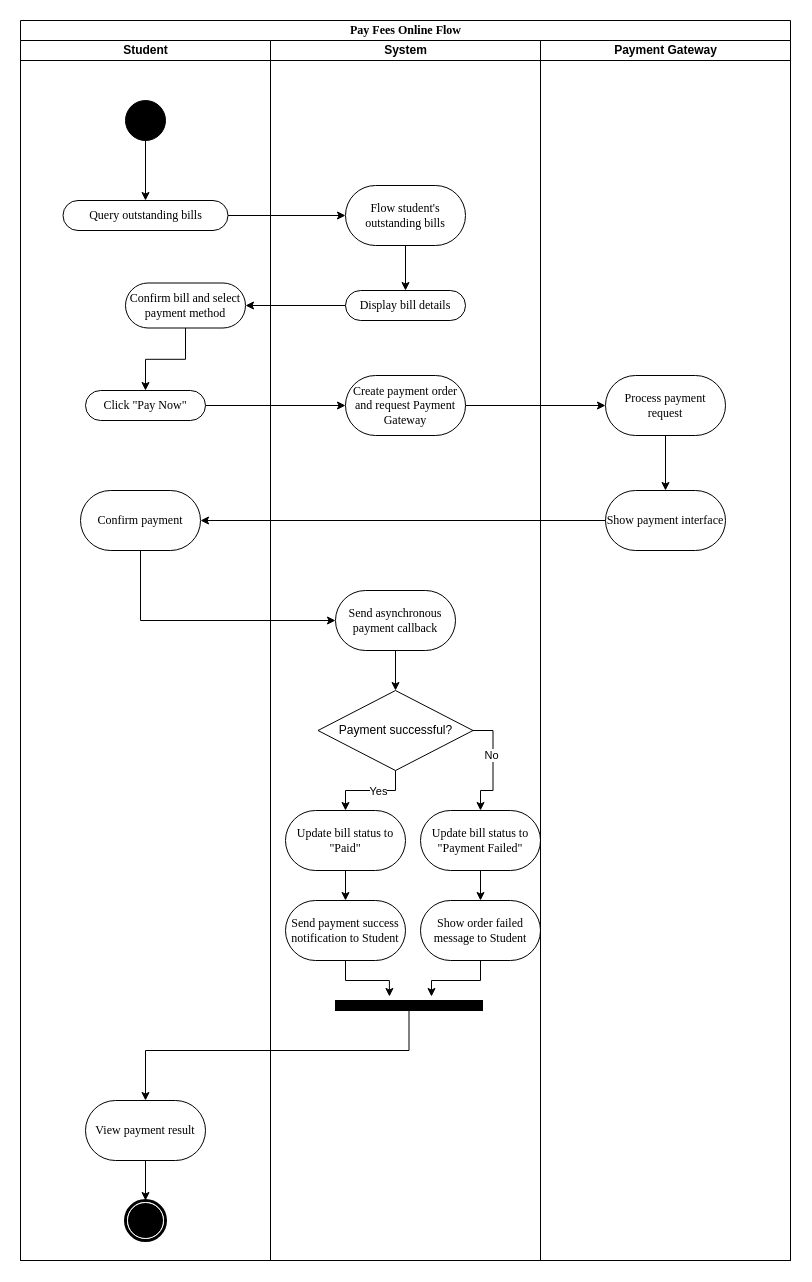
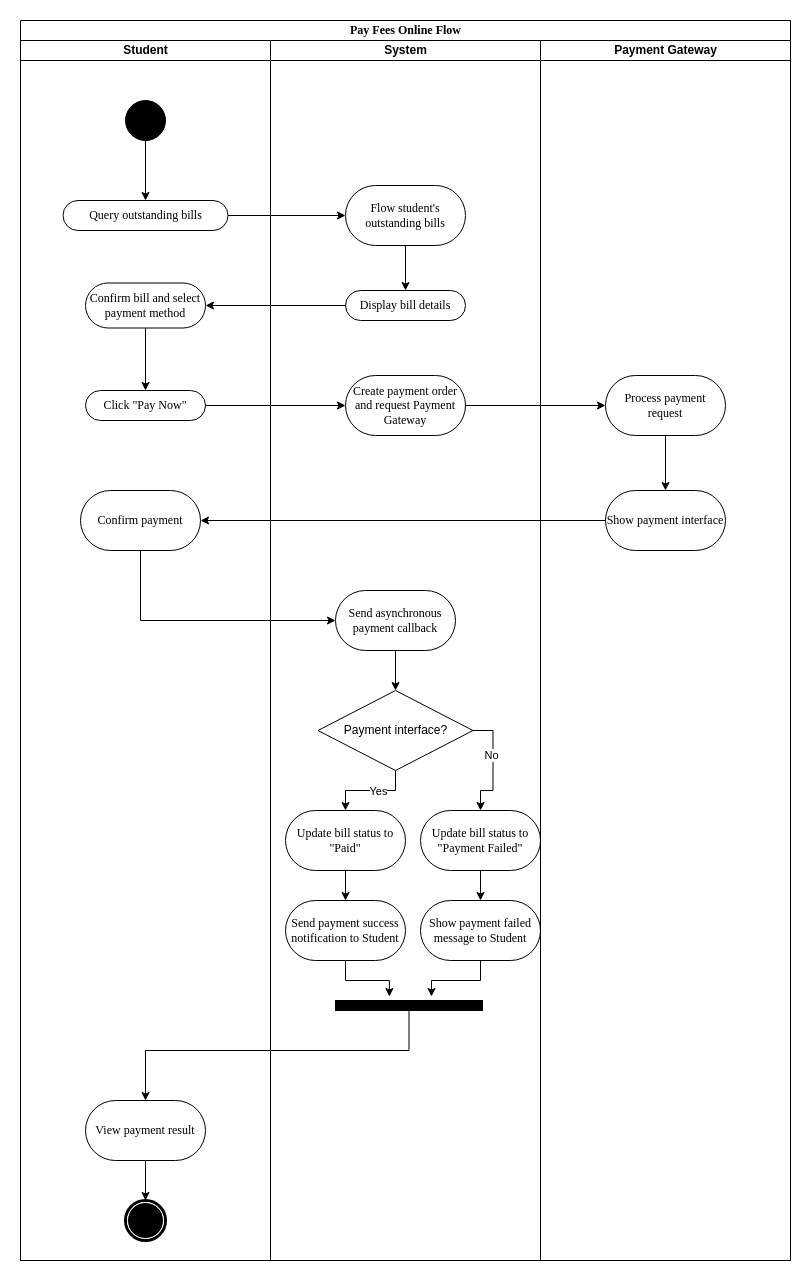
- <mxCell id="8" value="Confirm bill and select payment method" style="whiteSpace=wrap;html=1;fontFamily=Verdana;rounded=1;shadow=0;comic=0;labelBackgroundColor=none;strokeWidth=1;arcSize=50;" vertex="1" parent="3"><mxGeometry x="105" y="242.5" width="120" height="45" as="geometry" /></mxCell>
+ <mxCell id="8" value="Confirm bill and select payment method" style="whiteSpace=wrap;html=1;fontFamily=Verdana;rounded=1;shadow=0;comic=0;labelBackgroundColor=none;strokeWidth=1;arcSize=50;" vertex="1" parent="3"><mxGeometry x="65" y="242.5" width="120" height="45" as="geometry" /></mxCell>
- <mxCell id="25" value="Payment successful?" style="rhombus;whiteSpace=wrap;html=1;" vertex="1" parent="14"><mxGeometry x="47.5" y="650" width="155" height="80" as="geometry" /></mxCell>
+ <mxCell id="25" value="Payment interface?" style="rhombus;whiteSpace=wrap;html=1;" vertex="1" parent="14"><mxGeometry x="47.5" y="650" width="155" height="80" as="geometry" /></mxCell>
- <mxCell id="31" value="Show order failed message to Student" style="whiteSpace=wrap;html=1;fontFamily=Verdana;rounded=1;shadow=0;comic=0;labelBackgroundColor=none;strokeWidth=1;arcSize=50;" vertex="1" parent="14"><mxGeometry x="150" y="860" width="120" height="60" as="geometry" /></mxCell>
+ <mxCell id="31" value="Show payment failed message to Student" style="whiteSpace=wrap;html=1;fontFamily=Verdana;rounded=1;shadow=0;comic=0;labelBackgroundColor=none;strokeWidth=1;arcSize=50;" vertex="1" parent="14"><mxGeometry x="150" y="860" width="120" height="60" as="geometry" /></mxCell>
